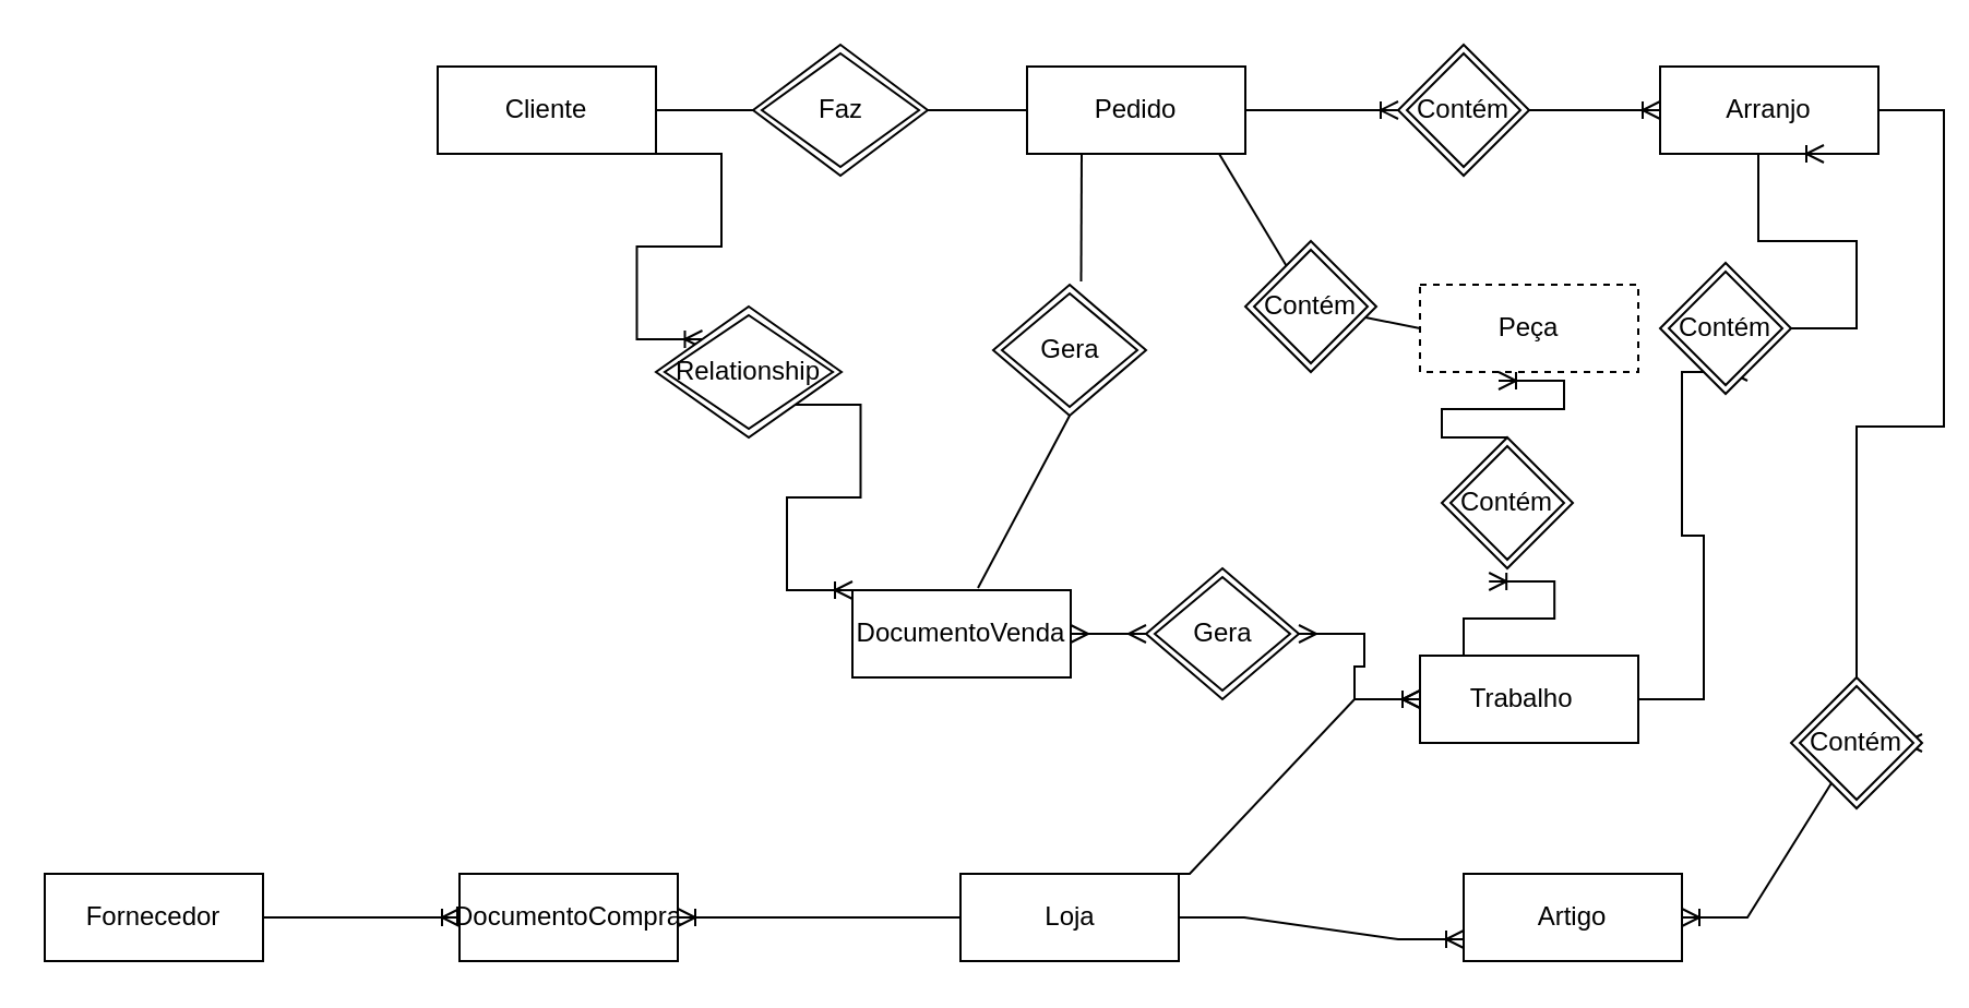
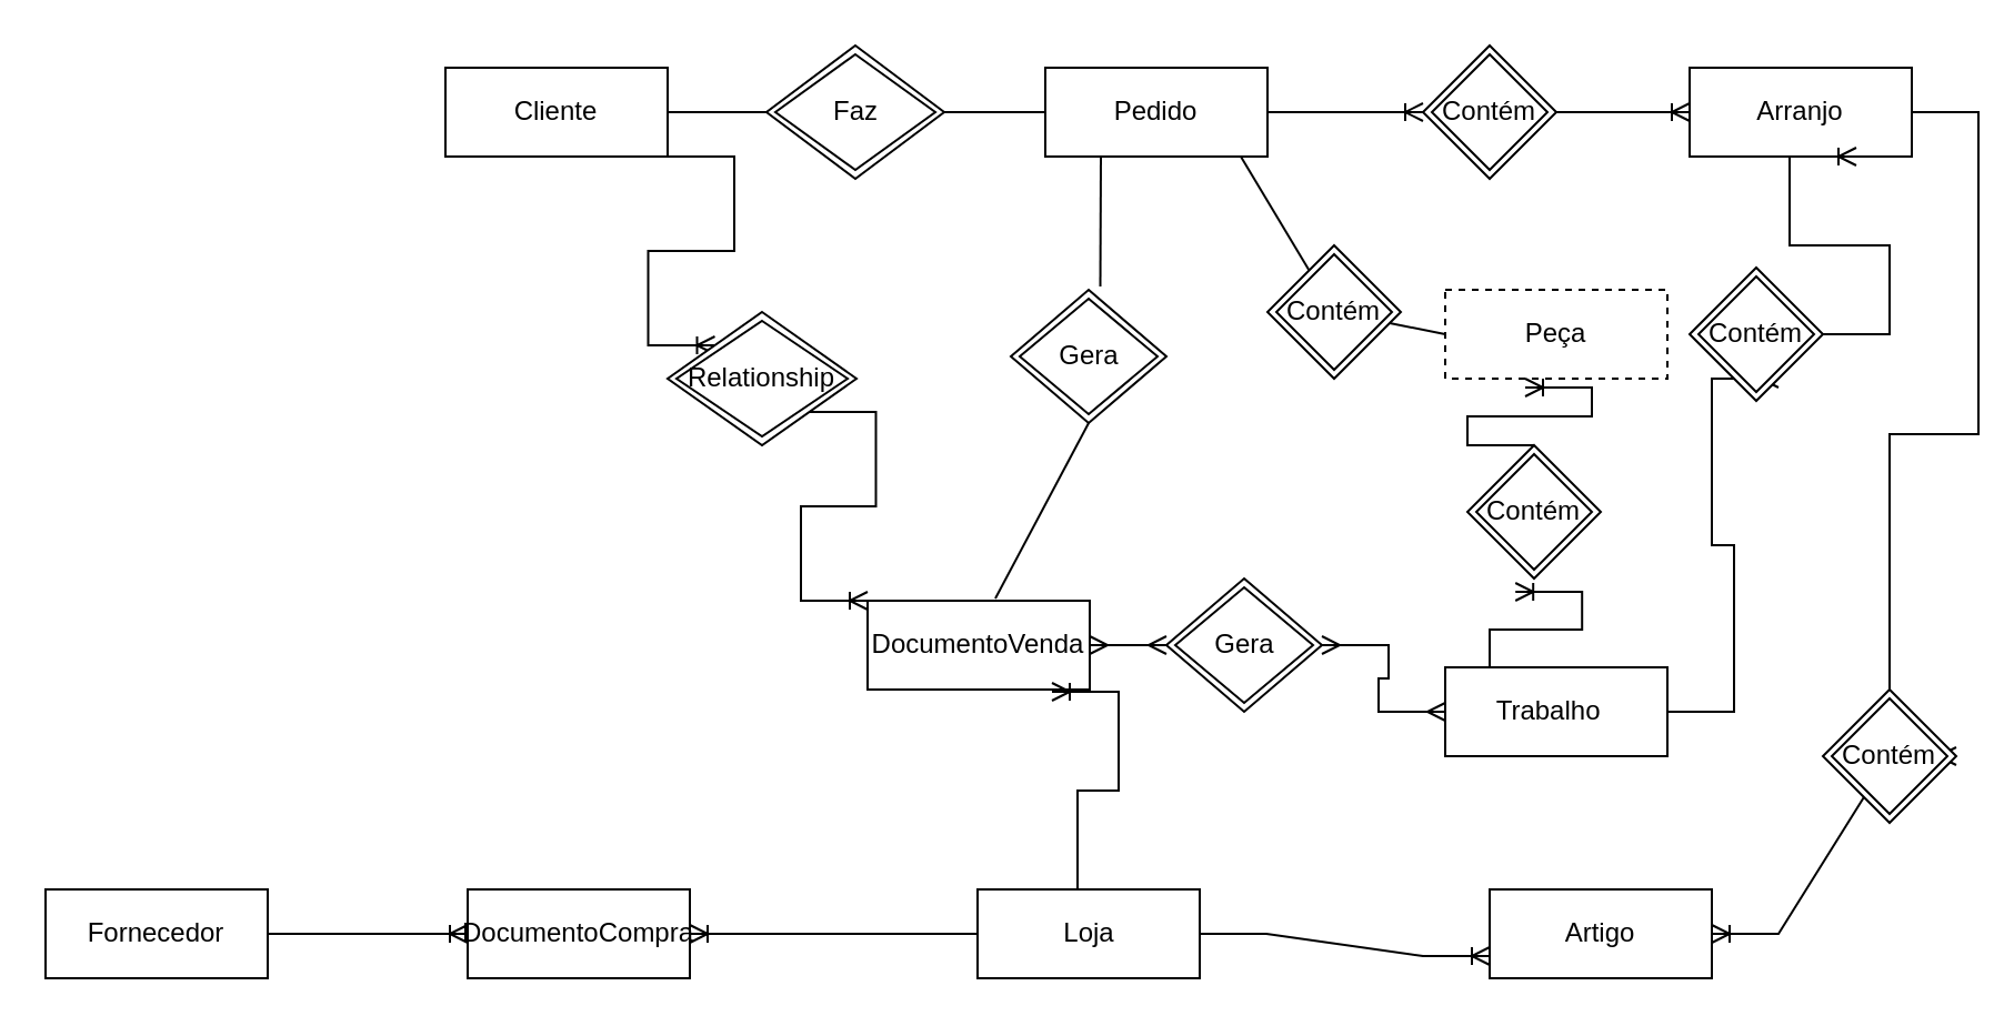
- <mxCell id="28" value="" style="edgeStyle=entityRelationEdgeStyle;fontSize=12;html=1;endArrow=ERoneToMany;rounded=0;exitX=0.75;exitY=0;exitDx=0;exitDy=0;" parent="1" source="11" target="5" edge="1"><mxGeometry width="100" height="100" relative="1" as="geometry"><mxPoint x="470" y="400" as="sourcePoint" /><mxPoint x="570" y="300" as="targetPoint" /></mxGeometry></mxCell>
+ <mxCell id="28" value="" style="edgeStyle=entityRelationEdgeStyle;fontSize=12;html=1;endArrow=ERoneToMany;rounded=0;exitX=0.75;exitY=0;exitDx=0;exitDy=0;entryX=0.83;entryY=1.025;entryDx=0;entryDy=0;entryPerimeter=0;" parent="1" source="11" target="6" edge="1"><mxGeometry width="100" height="100" relative="1" as="geometry"><mxPoint x="470" y="400" as="sourcePoint" /><mxPoint x="570" y="300" as="targetPoint" /></mxGeometry></mxCell>
